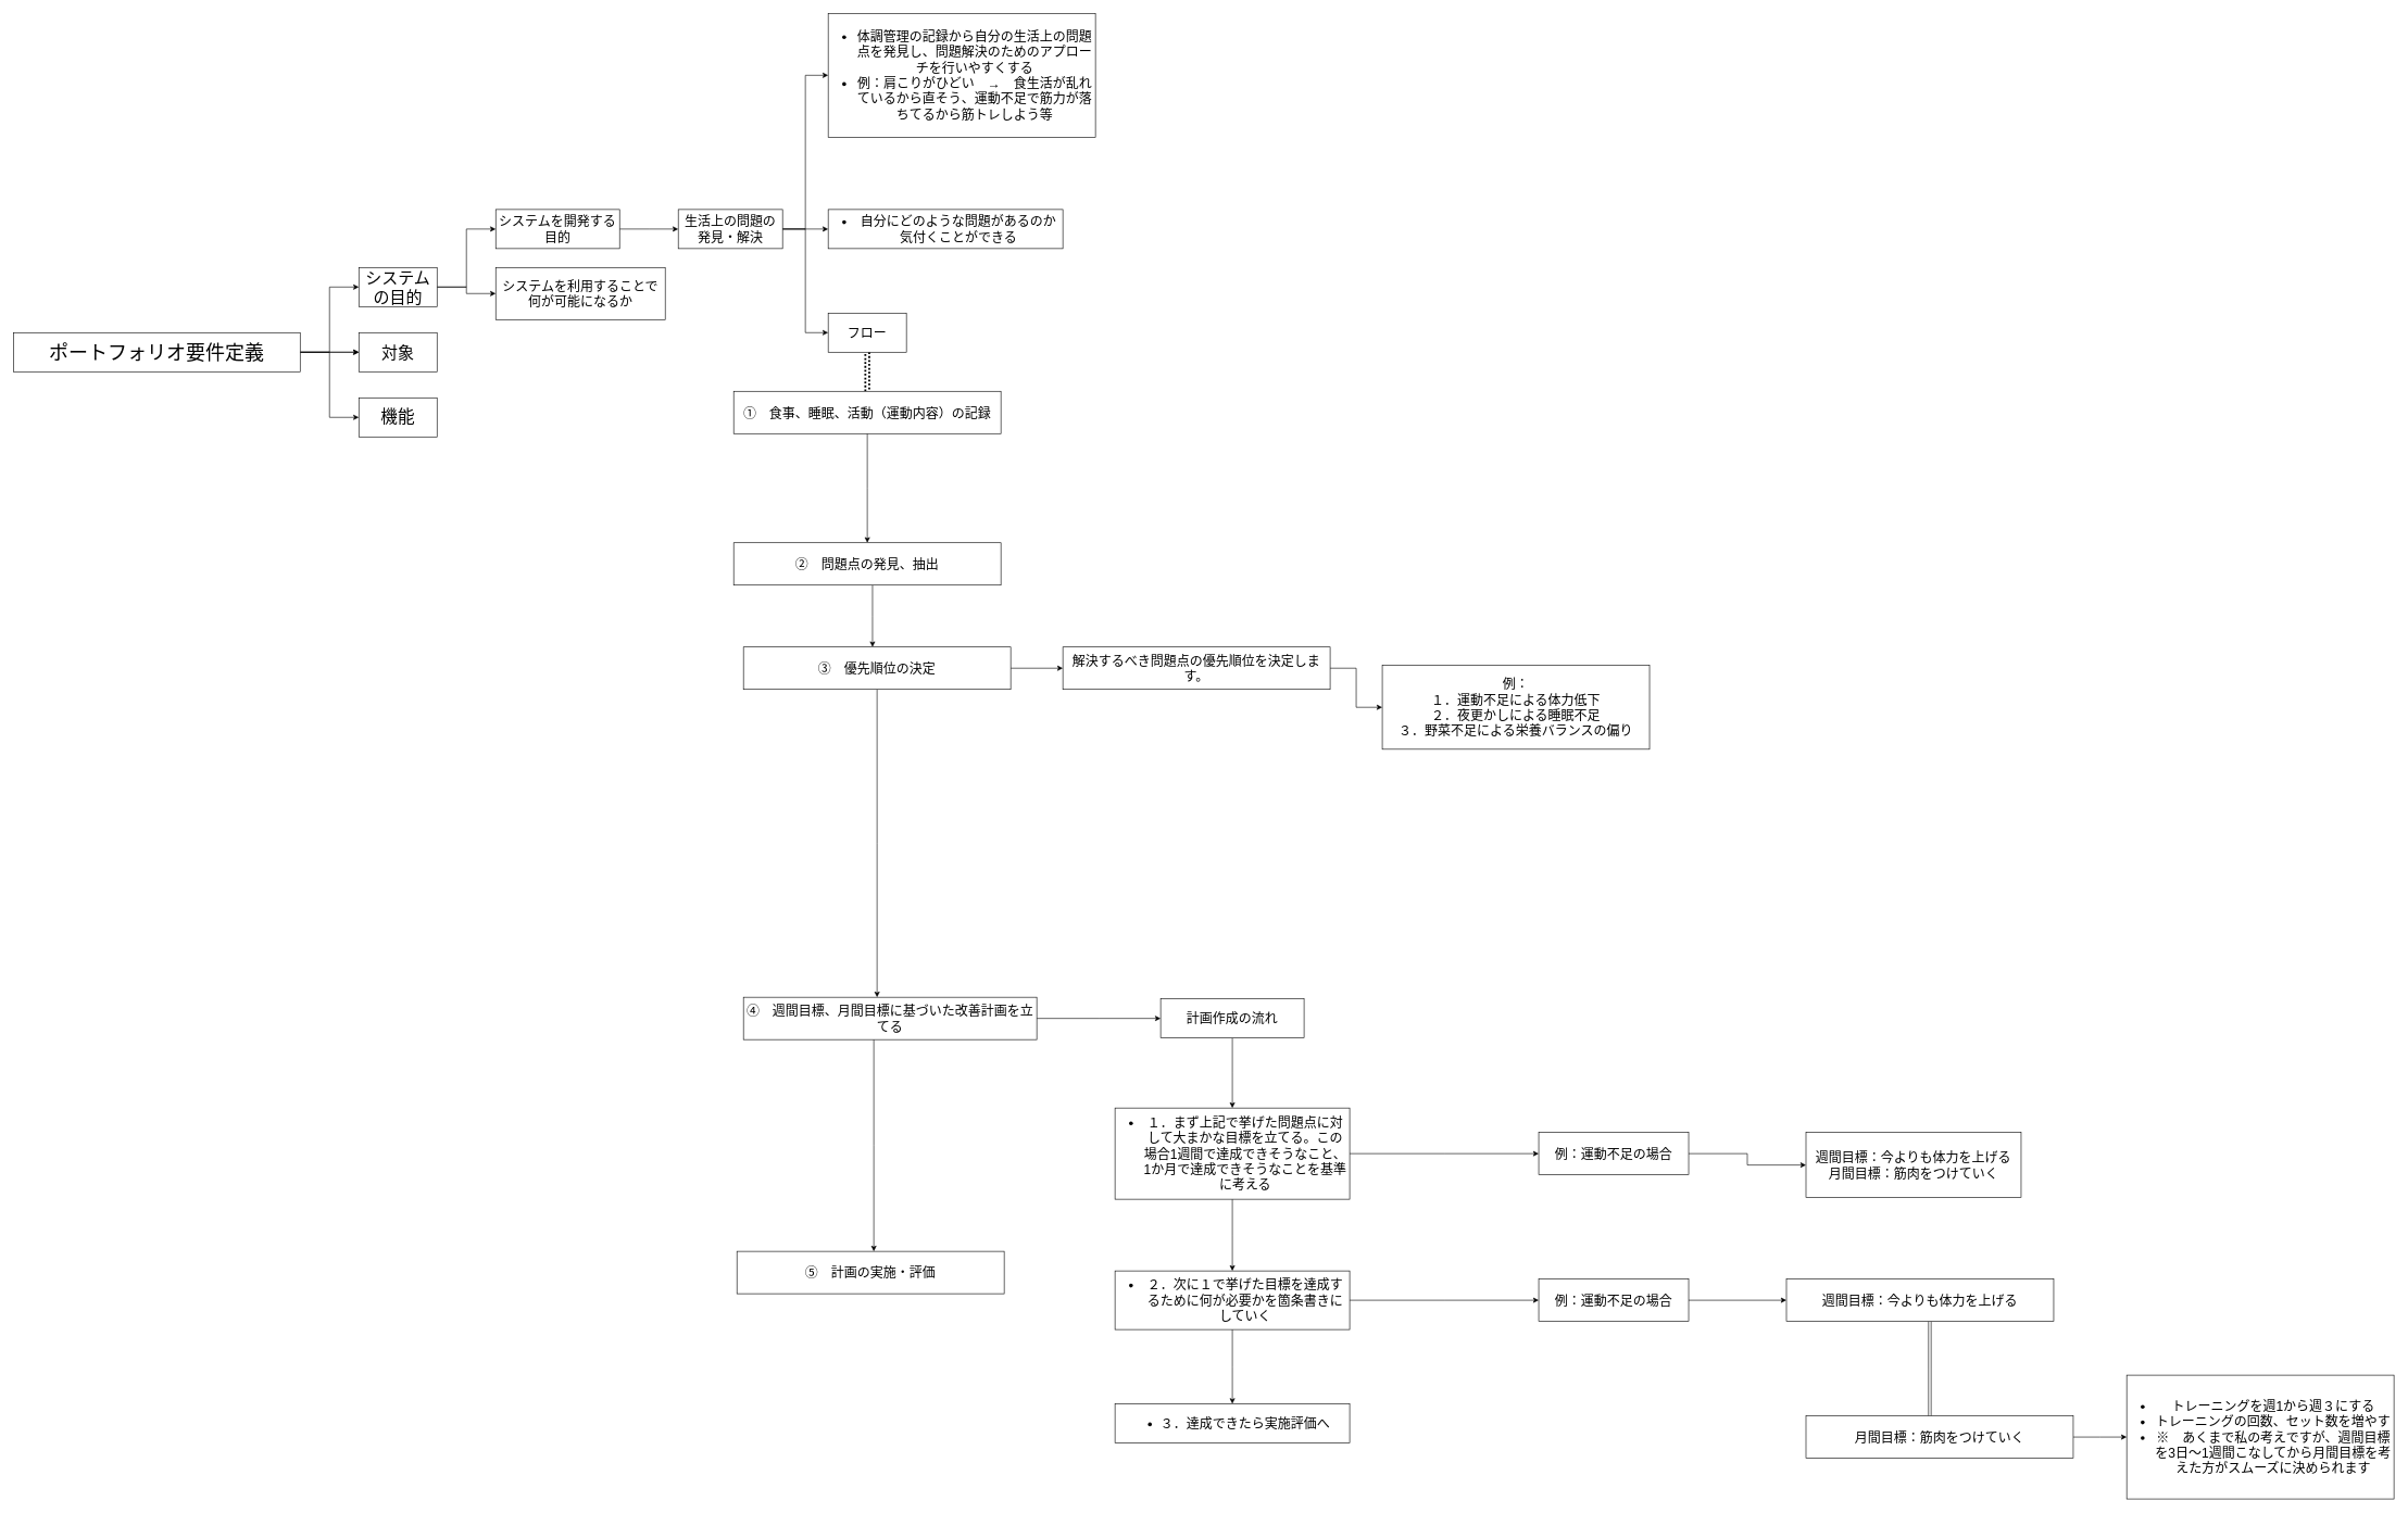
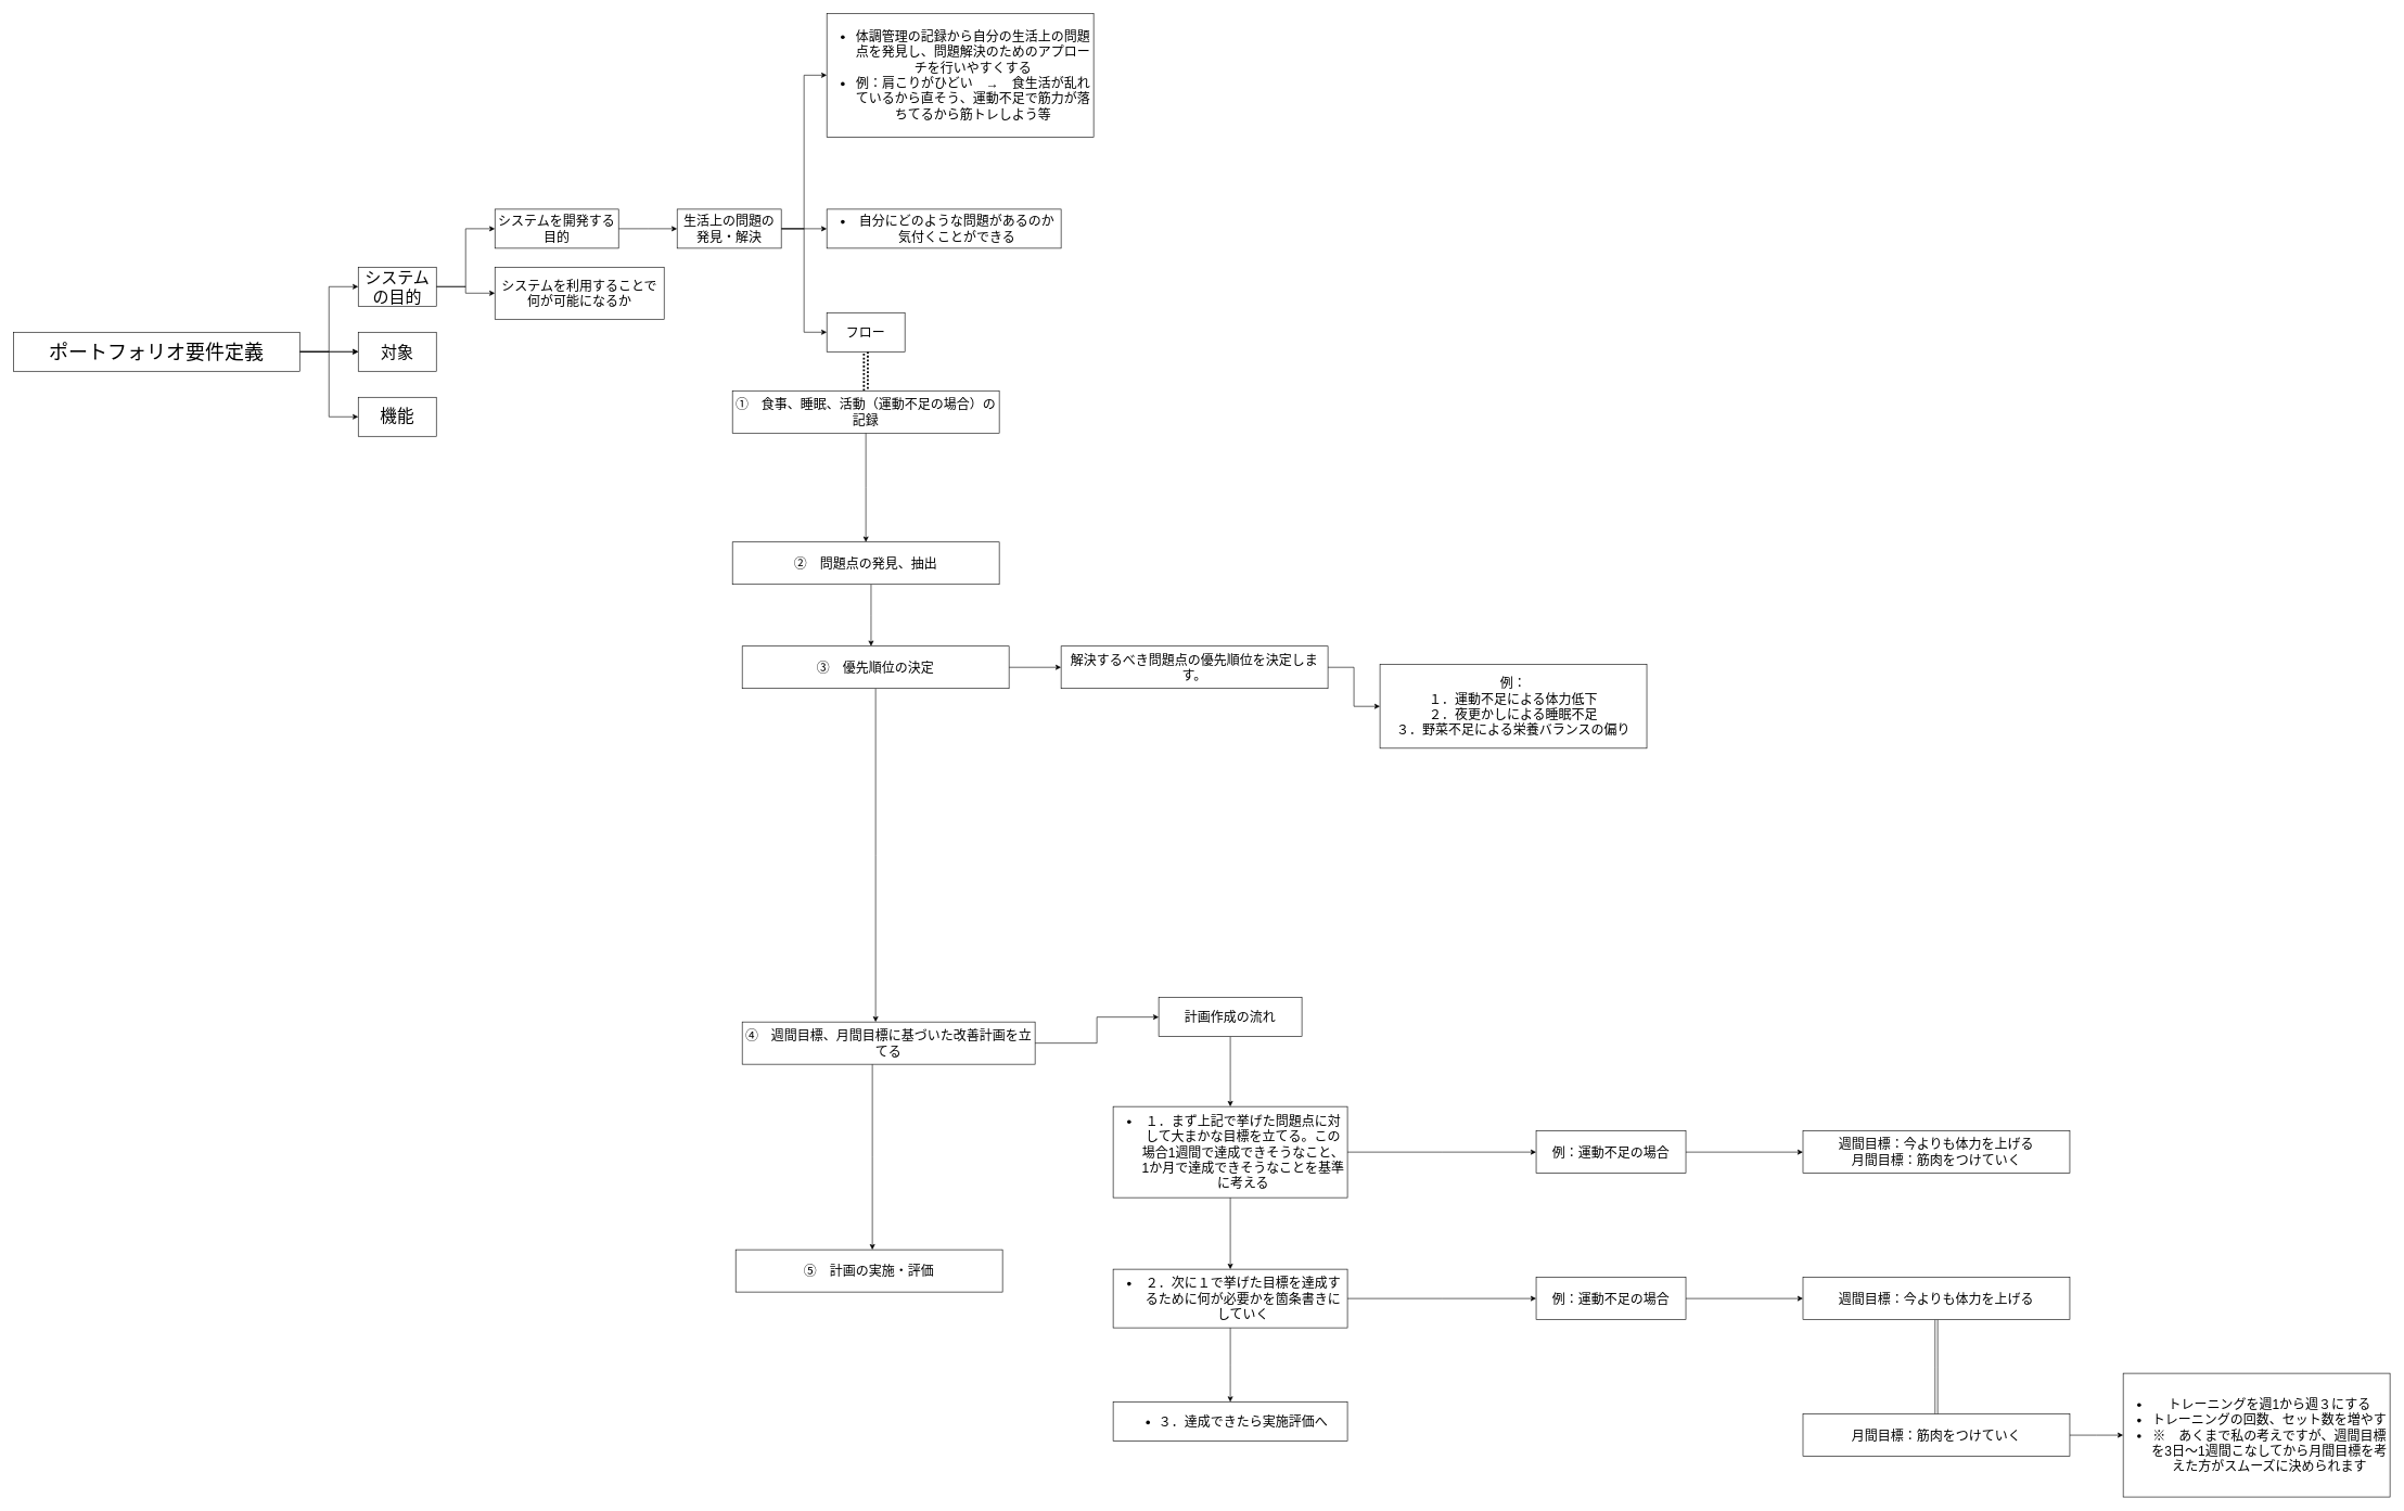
- <mxCell id="24" value="①　食事、睡眠、活動（運動内容）の記録" style="rounded=0;whiteSpace=wrap;html=1;fontSize=20;" parent="1" vertex="1"><mxGeometry x="1125" y="600" width="410" height="65" as="geometry" /></mxCell>
+ <mxCell id="24" value="①　食事、睡眠、活動（運動不足の場合）の記録" style="rounded=0;whiteSpace=wrap;html=1;fontSize=20;" parent="1" vertex="1"><mxGeometry x="1125" y="600" width="410" height="65" as="geometry" /></mxCell>
- <mxCell id="47" value="④　週間目標、月間目標に基づいた改善計画を立てる" style="rounded=0;whiteSpace=wrap;html=1;fontSize=20;" parent="1" vertex="1"><mxGeometry x="1140" y="1530" width="450" height="65" as="geometry" /></mxCell>
+ <mxCell id="47" value="④　週間目標、月間目標に基づいた改善計画を立てる" style="rounded=0;whiteSpace=wrap;html=1;fontSize=20;" parent="1" vertex="1"><mxGeometry x="1140" y="1570" width="450" height="65" as="geometry" /></mxCell>
- <mxCell id="39" value="週間目標：今よりも体力を上げる&lt;br&gt;月間目標：筋肉をつけていく" style="rounded=0;whiteSpace=wrap;html=1;fontSize=20;" vertex="1" parent="1"><mxGeometry x="2770" y="1737.5" width="330" height="100" as="geometry" /></mxCell>
+ <mxCell id="39" value="週間目標：今よりも体力を上げる&lt;br&gt;月間目標：筋肉をつけていく" style="rounded=0;whiteSpace=wrap;html=1;fontSize=20;" vertex="1" parent="1"><mxGeometry x="2770" y="1737.5" width="410" height="65" as="geometry" /></mxCell>
- <mxCell id="41" value="週間目標：今よりも体力を上げる" style="rounded=0;whiteSpace=wrap;html=1;fontSize=20;" vertex="1" parent="1"><mxGeometry x="2740" y="1962.5" width="410" height="65" as="geometry" /></mxCell>
+ <mxCell id="41" value="週間目標：今よりも体力を上げる" style="rounded=0;whiteSpace=wrap;html=1;fontSize=20;" vertex="1" parent="1"><mxGeometry x="2770" y="1962.5" width="410" height="65" as="geometry" /></mxCell>
